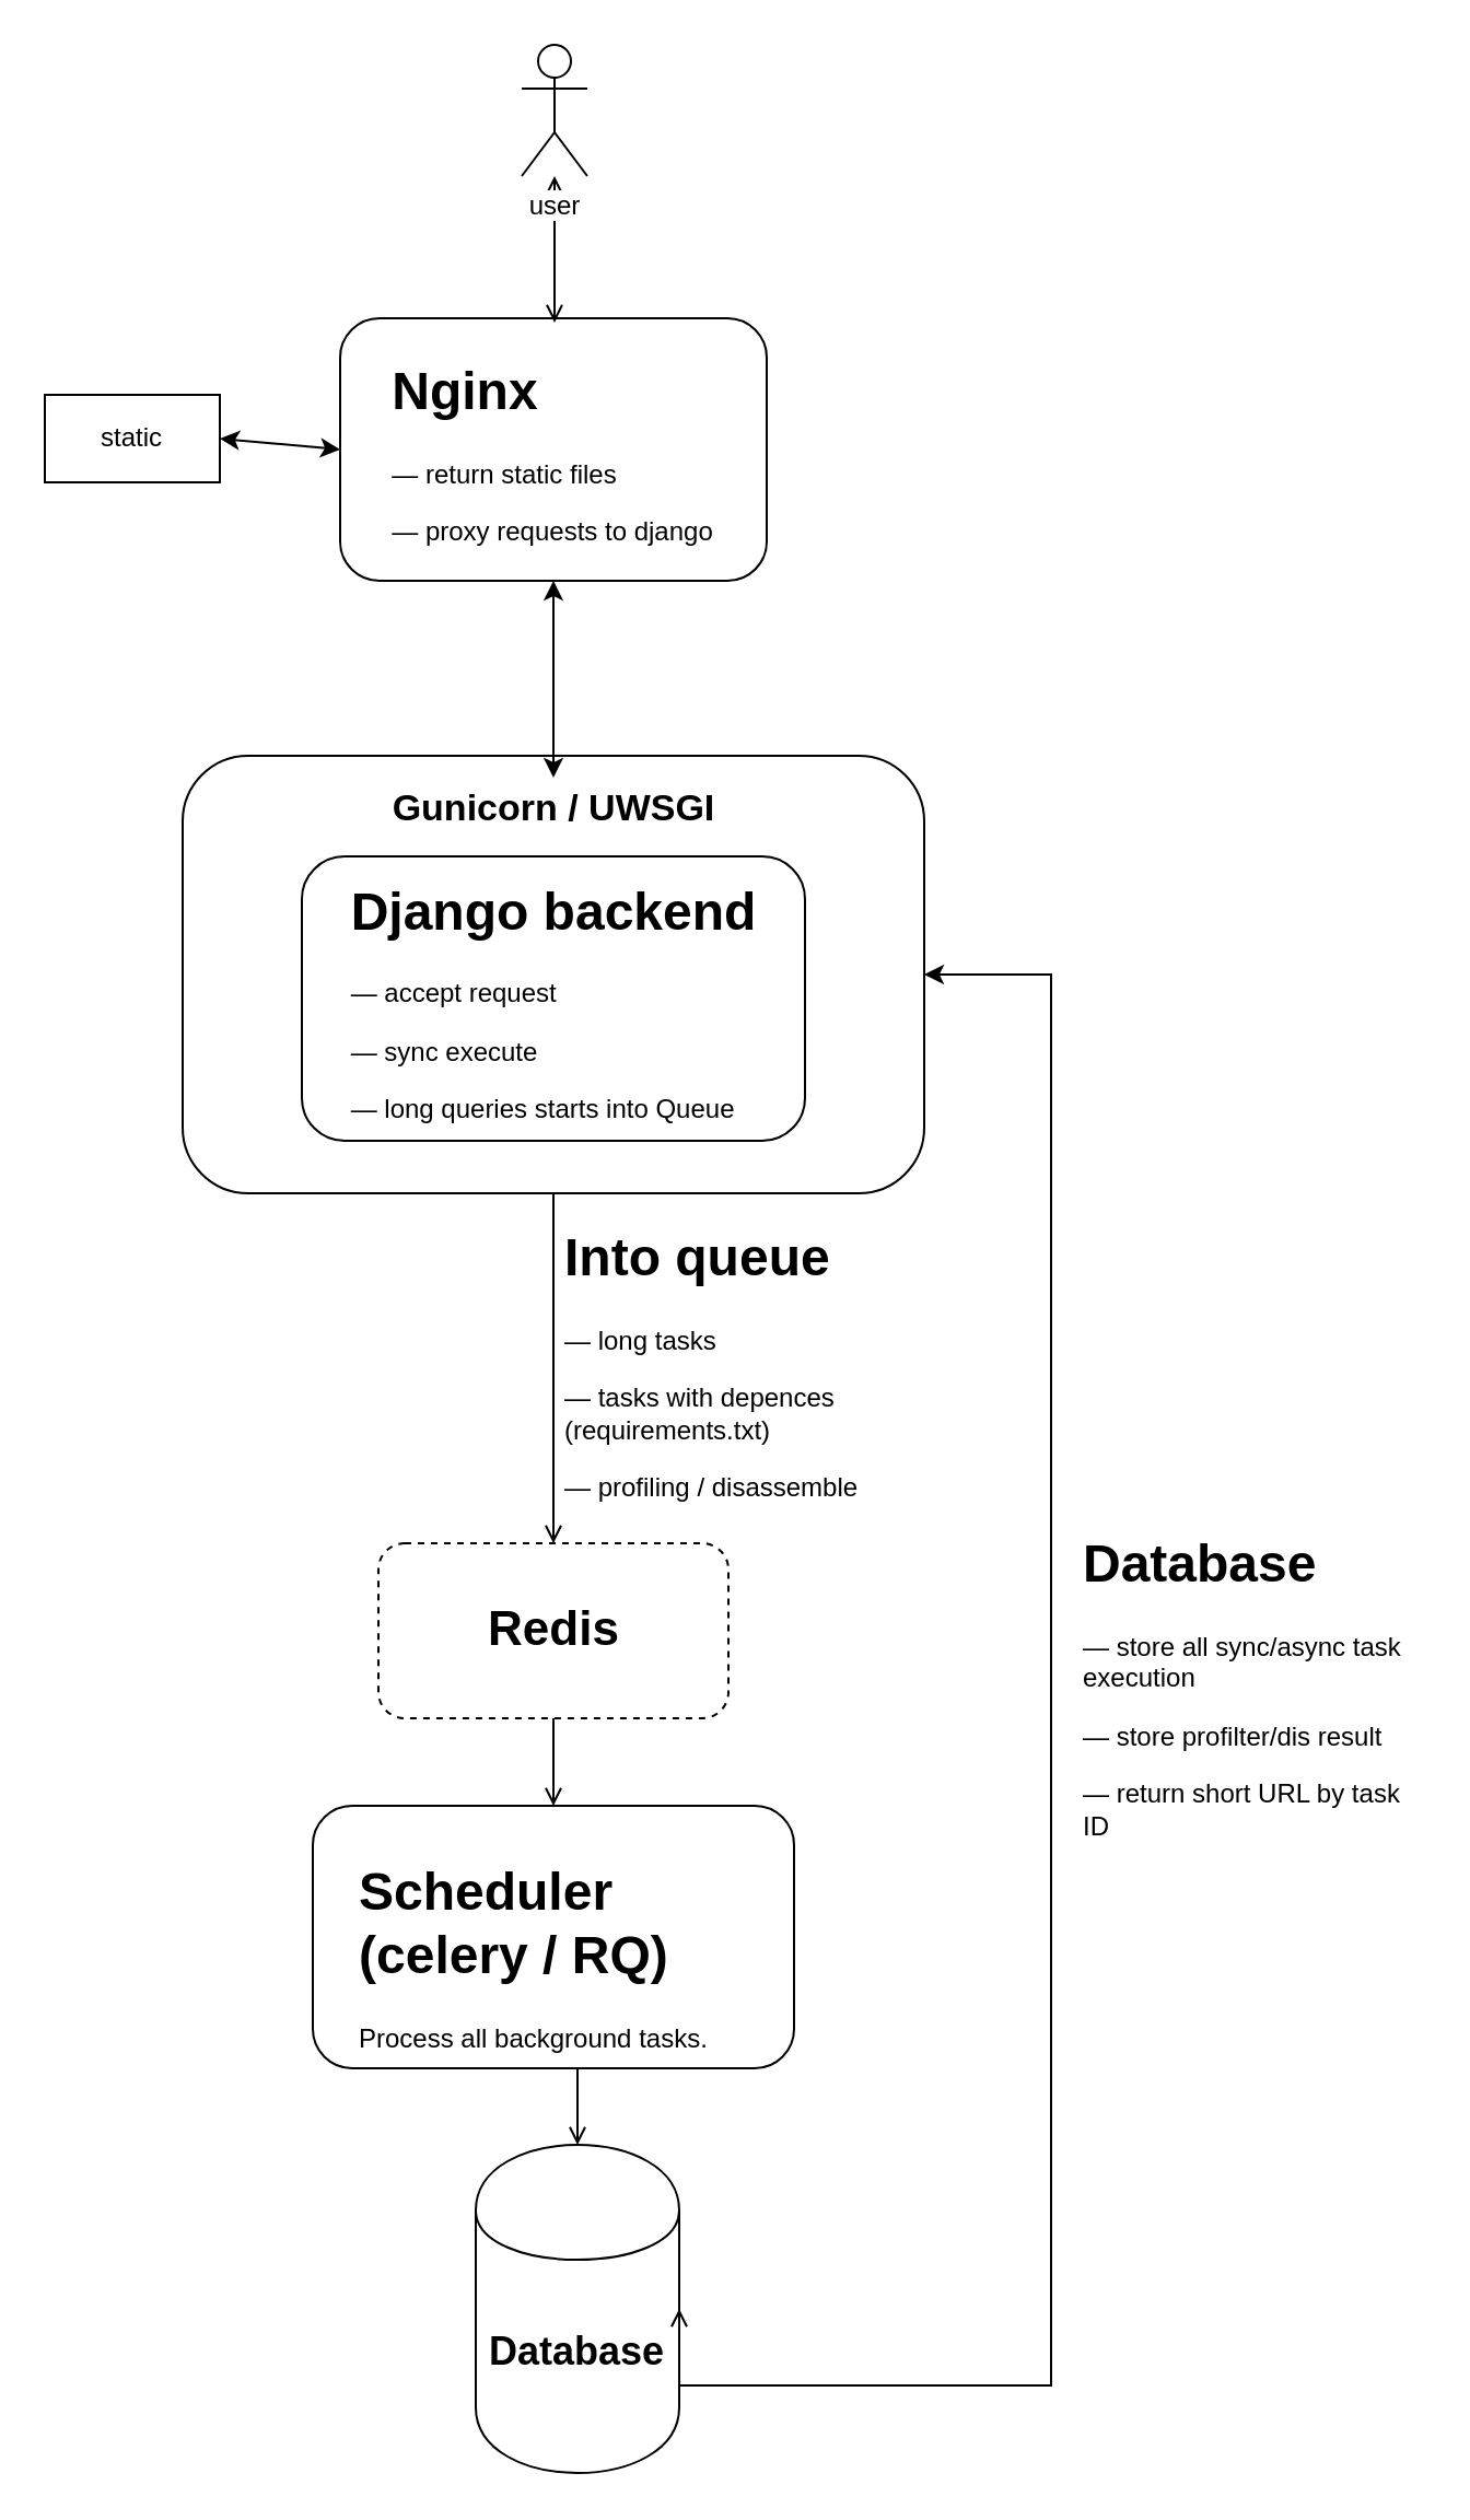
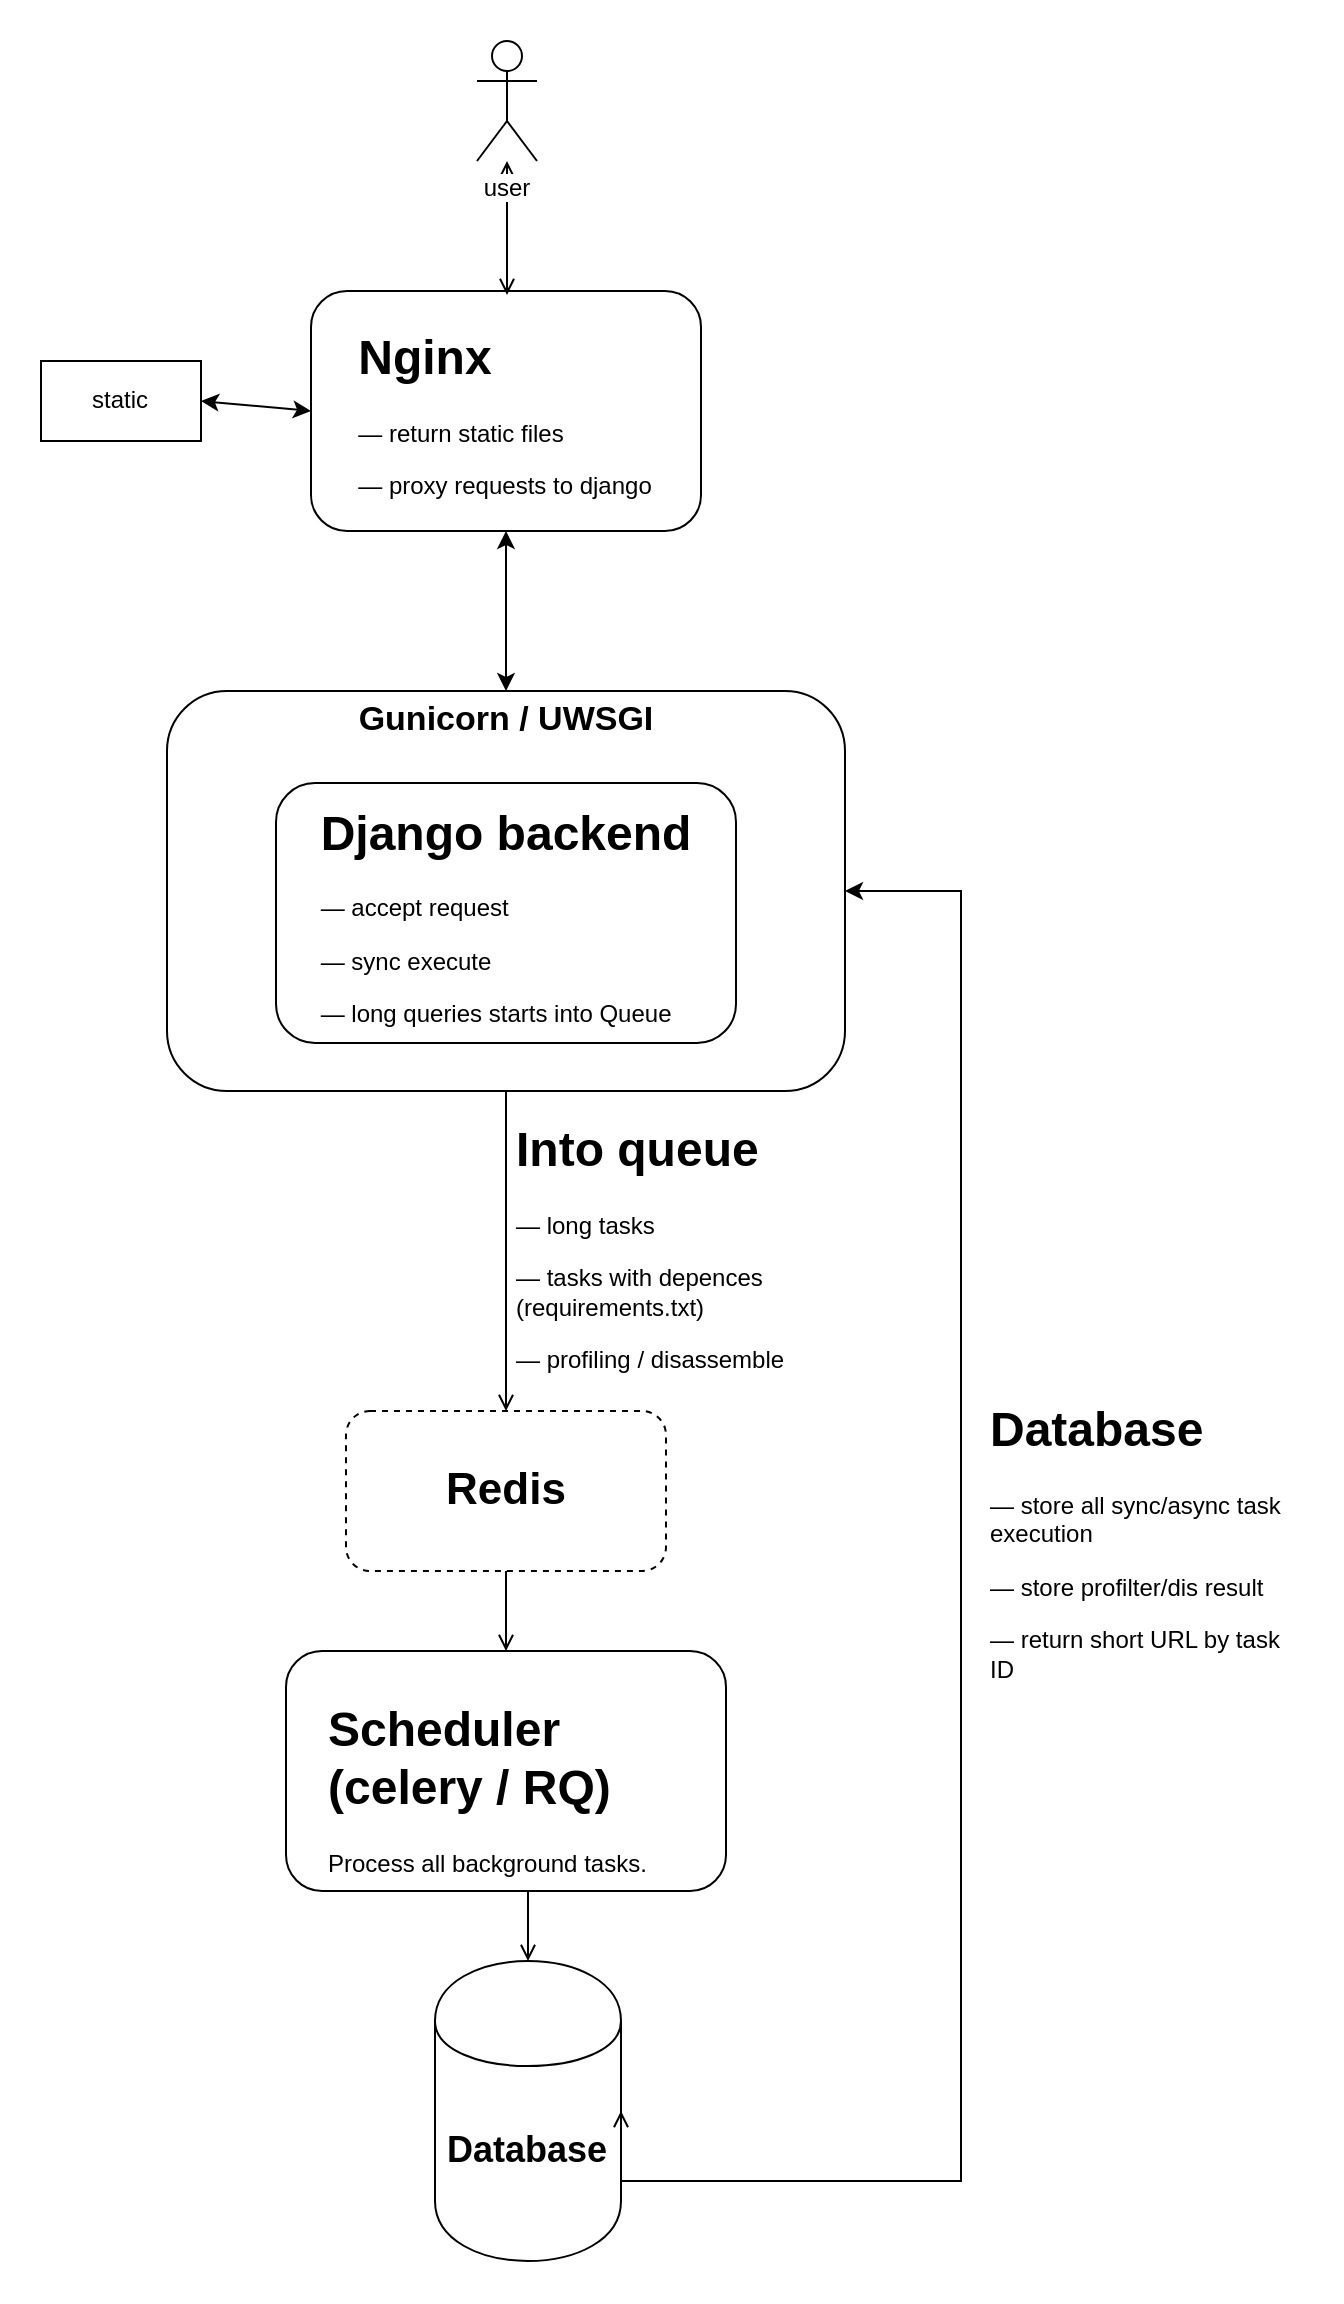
- <mxCell id="11" value="&lt;b&gt;&lt;font style=&quot;font-size: 17px&quot;&gt;Gunicorn / UWSGI&lt;/font&gt;&lt;/b&gt;" style="text;html=1;strokeColor=none;fillColor=none;align=center;verticalAlign=middle;whiteSpace=wrap;rounded=0;" vertex="1" parent="1"><mxGeometry x="136.5" y="355" width="232" height="30" as="geometry" /></mxCell>
+ <mxCell id="11" value="&lt;b&gt;&lt;font style=&quot;font-size: 17px&quot;&gt;Gunicorn / UWSGI&lt;/font&gt;&lt;/b&gt;" style="text;html=1;strokeColor=none;fillColor=none;align=center;verticalAlign=middle;whiteSpace=wrap;rounded=0;" vertex="1" parent="1"><mxGeometry x="136.5" y="345" width="232" height="30" as="geometry" /></mxCell>
